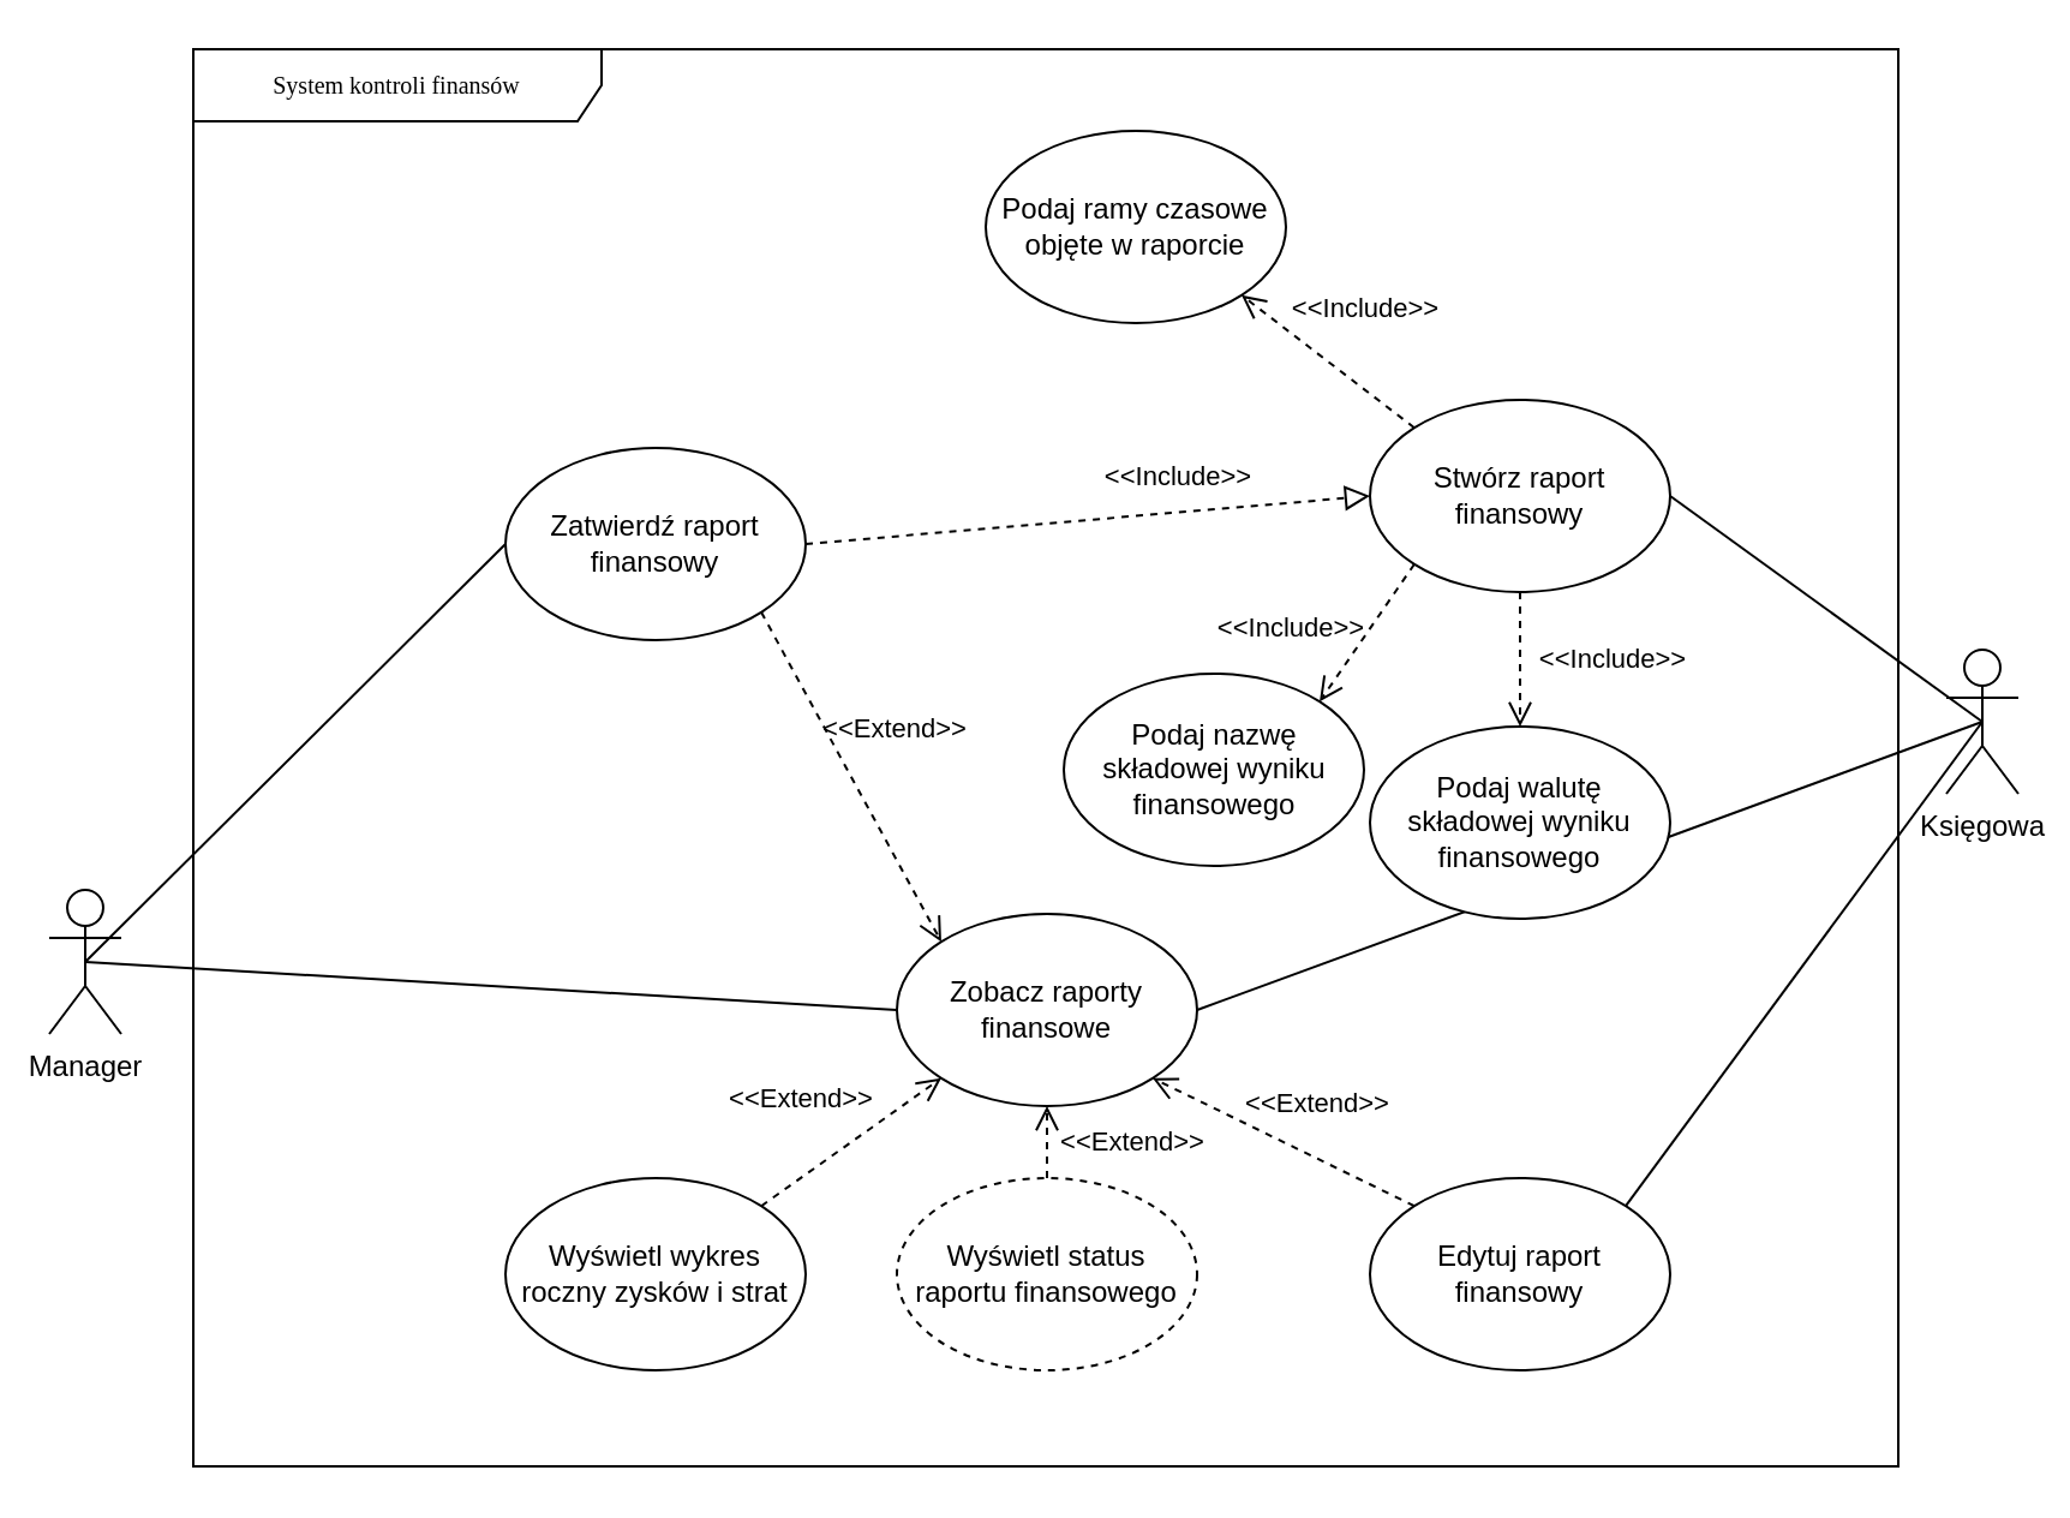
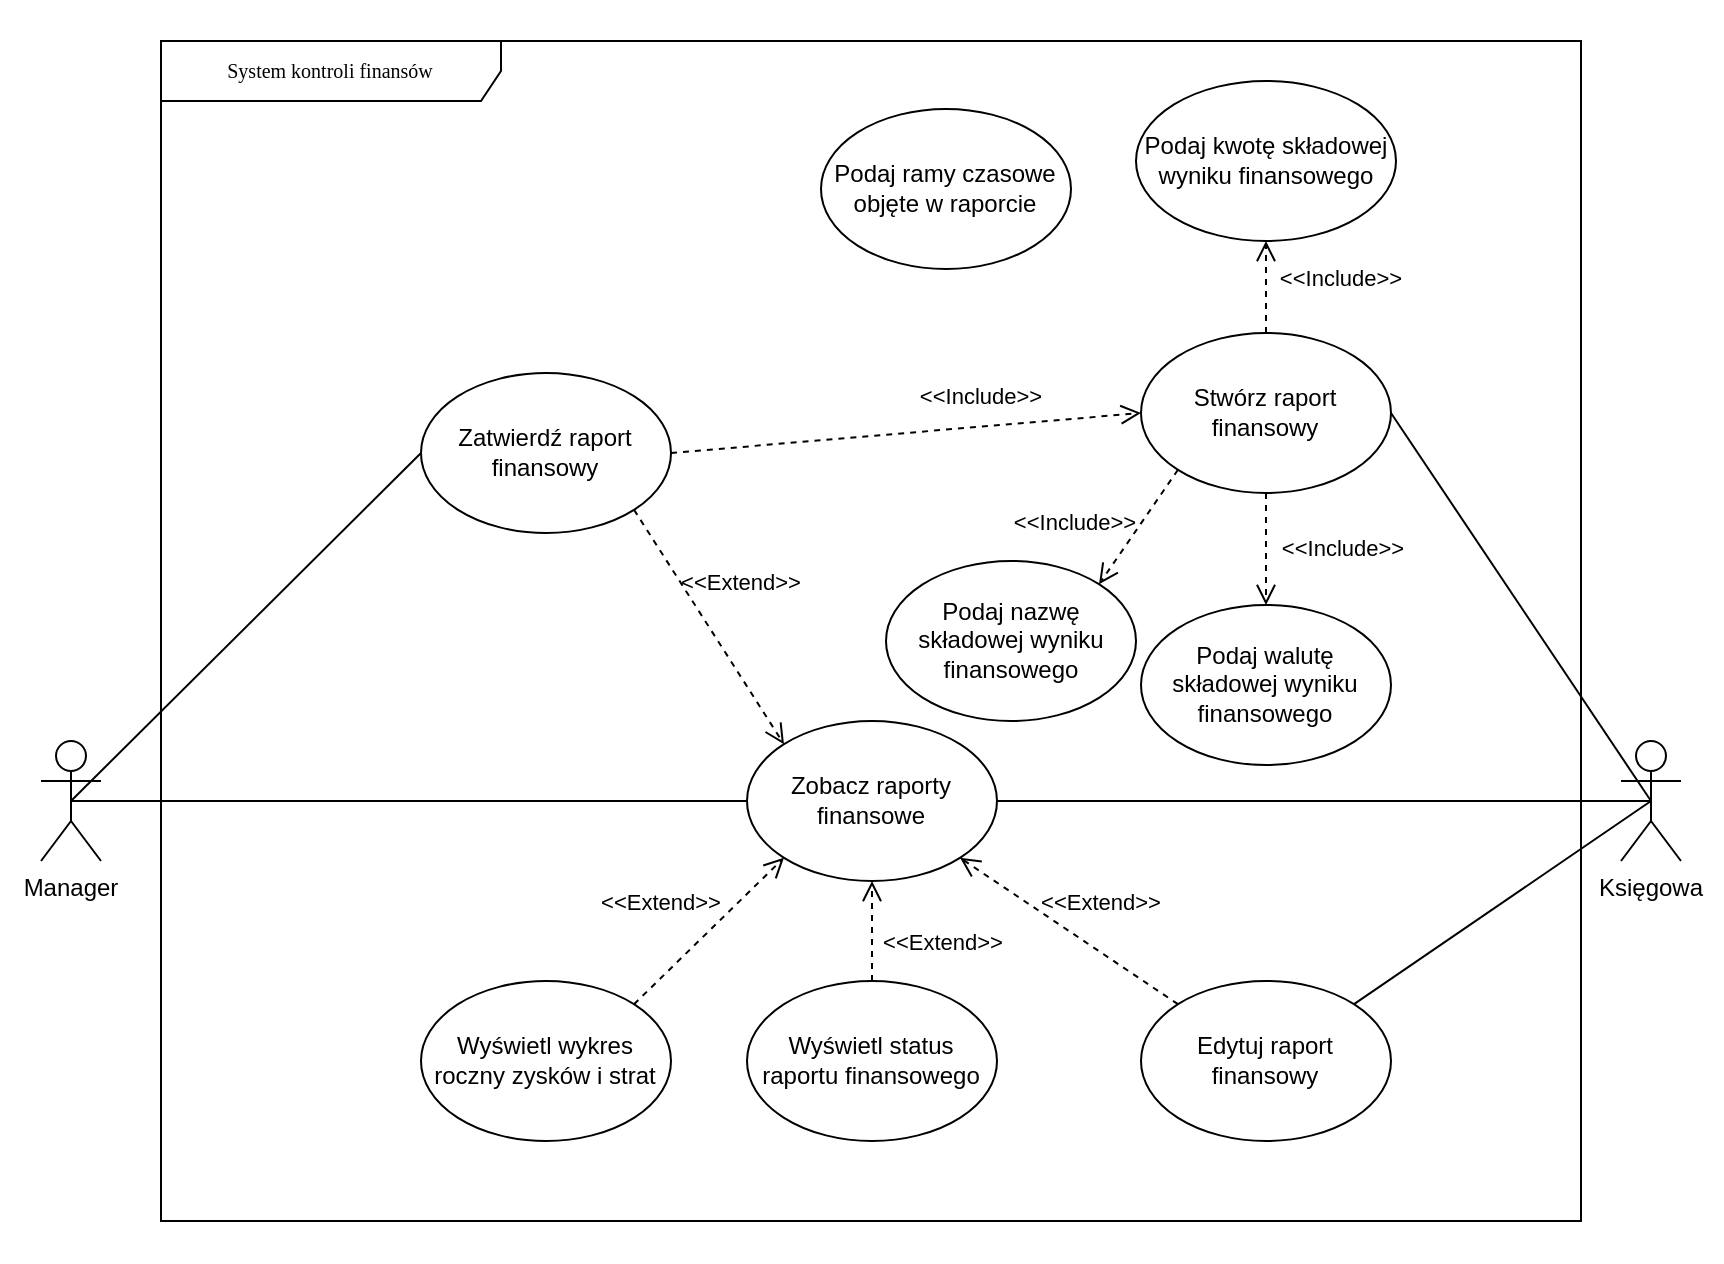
+ <mxCell id="11" value="Podaj kwotę składowej wyniku finansowego" style="ellipse;whiteSpace=wrap;html=1;" parent="1" vertex="1"><mxGeometry x="567.5" y="40" width="130" height="80" as="geometry" /></mxCell>
+ <mxCell id="24" value="&amp;lt;&amp;lt;Include&amp;gt;&amp;gt;" style="endArrow=open;startArrow=none;endFill=0;startFill=0;endSize=8;html=1;verticalAlign=bottom;dashed=1;labelBackgroundColor=none;rounded=0;entryX=0.5;entryY=1;entryDx=0;entryDy=0;exitX=0.5;exitY=0;exitDx=0;exitDy=0;" edge="1" parent="1" source="7" target="11"><mxGeometry x="-0.212" y="-37" width="160" relative="1" as="geometry"><mxPoint x="781" y="186" as="sourcePoint" /><mxPoint x="710" y="110" as="targetPoint" /><mxPoint as="offset" /></mxGeometry></mxCell>
- <mxCell id="23" value="&amp;lt;&amp;lt;Include&amp;gt;&amp;gt;" style="endArrow=open;startArrow=none;endFill=0;startFill=0;endSize=8;html=1;verticalAlign=bottom;dashed=1;labelBackgroundColor=none;rounded=0;entryX=1;entryY=1;entryDx=0;entryDy=0;exitX=0;exitY=0;exitDx=0;exitDy=0;" edge="1" parent="1" source="7" target="12"><mxGeometry x="-0.093" y="-20" width="160" relative="1" as="geometry"><mxPoint x="345" y="236" as="sourcePoint" /><mxPoint x="580" y="236" as="targetPoint" /><mxPoint as="offset" /></mxGeometry></mxCell>
- <mxCell id="22" value="&amp;lt;&amp;lt;Include&amp;gt;&amp;gt;" style="endArrow=block;startArrow=none;endFill=0;startFill=0;endSize=8;html=1;verticalAlign=bottom;dashed=1;labelBackgroundColor=none;rounded=0;entryX=0;entryY=0.5;entryDx=0;entryDy=0;exitX=1;exitY=0.5;exitDx=0;exitDy=0;" edge="1" parent="1" source="15" target="7"><mxGeometry x="0.319" y="6" width="160" relative="1" as="geometry"><mxPoint x="335" y="340" as="sourcePoint" /><mxPoint x="409" y="266" as="targetPoint" /><mxPoint as="offset" /></mxGeometry></mxCell>
+ <mxCell id="22" value="&amp;lt;&amp;lt;Include&amp;gt;&amp;gt;" style="endArrow=open;startArrow=none;endFill=0;startFill=0;endSize=8;html=1;verticalAlign=bottom;dashed=1;labelBackgroundColor=none;rounded=0;entryX=0;entryY=0.5;entryDx=0;entryDy=0;exitX=1;exitY=0.5;exitDx=0;exitDy=0;" edge="1" parent="1" source="15" target="7"><mxGeometry x="0.319" y="6" width="160" relative="1" as="geometry"><mxPoint x="335" y="340" as="sourcePoint" /><mxPoint x="409" y="266" as="targetPoint" /><mxPoint as="offset" /></mxGeometry></mxCell>
- <mxCell id="3" value="Księgowa" style="shape=umlActor;verticalLabelPosition=bottom;verticalAlign=top;html=1;" parent="1" vertex="1"><mxGeometry x="810" y="270" width="30" height="60" as="geometry" /></mxCell>
+ <mxCell id="3" value="Księgowa" style="shape=umlActor;verticalLabelPosition=bottom;verticalAlign=top;html=1;" parent="1" vertex="1"><mxGeometry x="810" y="370" width="30" height="60" as="geometry" /></mxCell>
- <mxCell id="9" value="Zobacz raporty finansowe" style="ellipse;whiteSpace=wrap;html=1;" parent="1" vertex="1"><mxGeometry x="373" y="380" width="125" height="80" as="geometry" /></mxCell>
+ <mxCell id="9" value="Zobacz raporty finansowe" style="ellipse;whiteSpace=wrap;html=1;" parent="1" vertex="1"><mxGeometry x="373" y="360" width="125" height="80" as="geometry" /></mxCell>
- <mxCell id="28" value="Wyświetl status raportu finansowego" style="ellipse;whiteSpace=wrap;html=1;dashed=1;" vertex="1" parent="1"><mxGeometry x="373" y="490" width="125" height="80" as="geometry" /></mxCell>
+ <mxCell id="28" value="Wyświetl status raportu finansowego" style="ellipse;whiteSpace=wrap;html=1;" vertex="1" parent="1"><mxGeometry x="373" y="490" width="125" height="80" as="geometry" /></mxCell>
